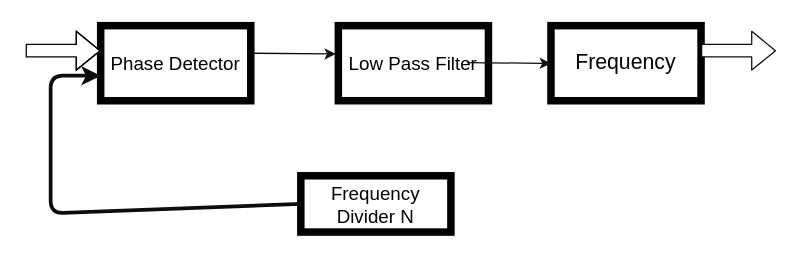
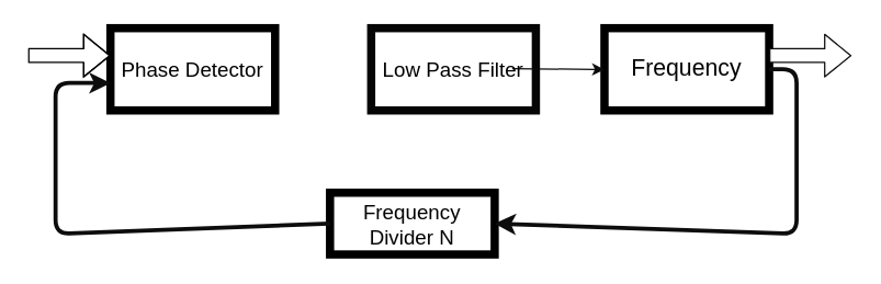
- <mxCell id="7" value="" style="endArrow=classic;html=1;exitX=1.006;exitY=0.367;exitDx=0;exitDy=0;exitPerimeter=0;strokeColor=#0D0D0D;entryX=-0.017;entryY=0.378;entryDx=0;entryDy=0;entryPerimeter=0;" edge="1" parent="1" source="2" target="4"><mxGeometry width="50" height="50" relative="1" as="geometry"><mxPoint x="220" y="90" as="sourcePoint" /><mxPoint x="260" y="42" as="targetPoint" /></mxGeometry></mxCell>
+ <mxCell id="9" value="" style="endArrow=classic;html=1;strokeColor=#0D0D0D;fillColor=default;entryX=1;entryY=0.5;entryDx=0;entryDy=0;exitX=1;exitY=0.5;exitDx=0;exitDy=0;strokeWidth=3;" edge="1" parent="1" source="3" target="5"><mxGeometry width="50" height="50" relative="1" as="geometry"><mxPoint x="570" y="50" as="sourcePoint" /><mxPoint x="470" y="140" as="targetPoint" /><Array as="points"><mxPoint x="580" y="50" /><mxPoint x="580" y="170" /></Array></mxGeometry></mxCell>
